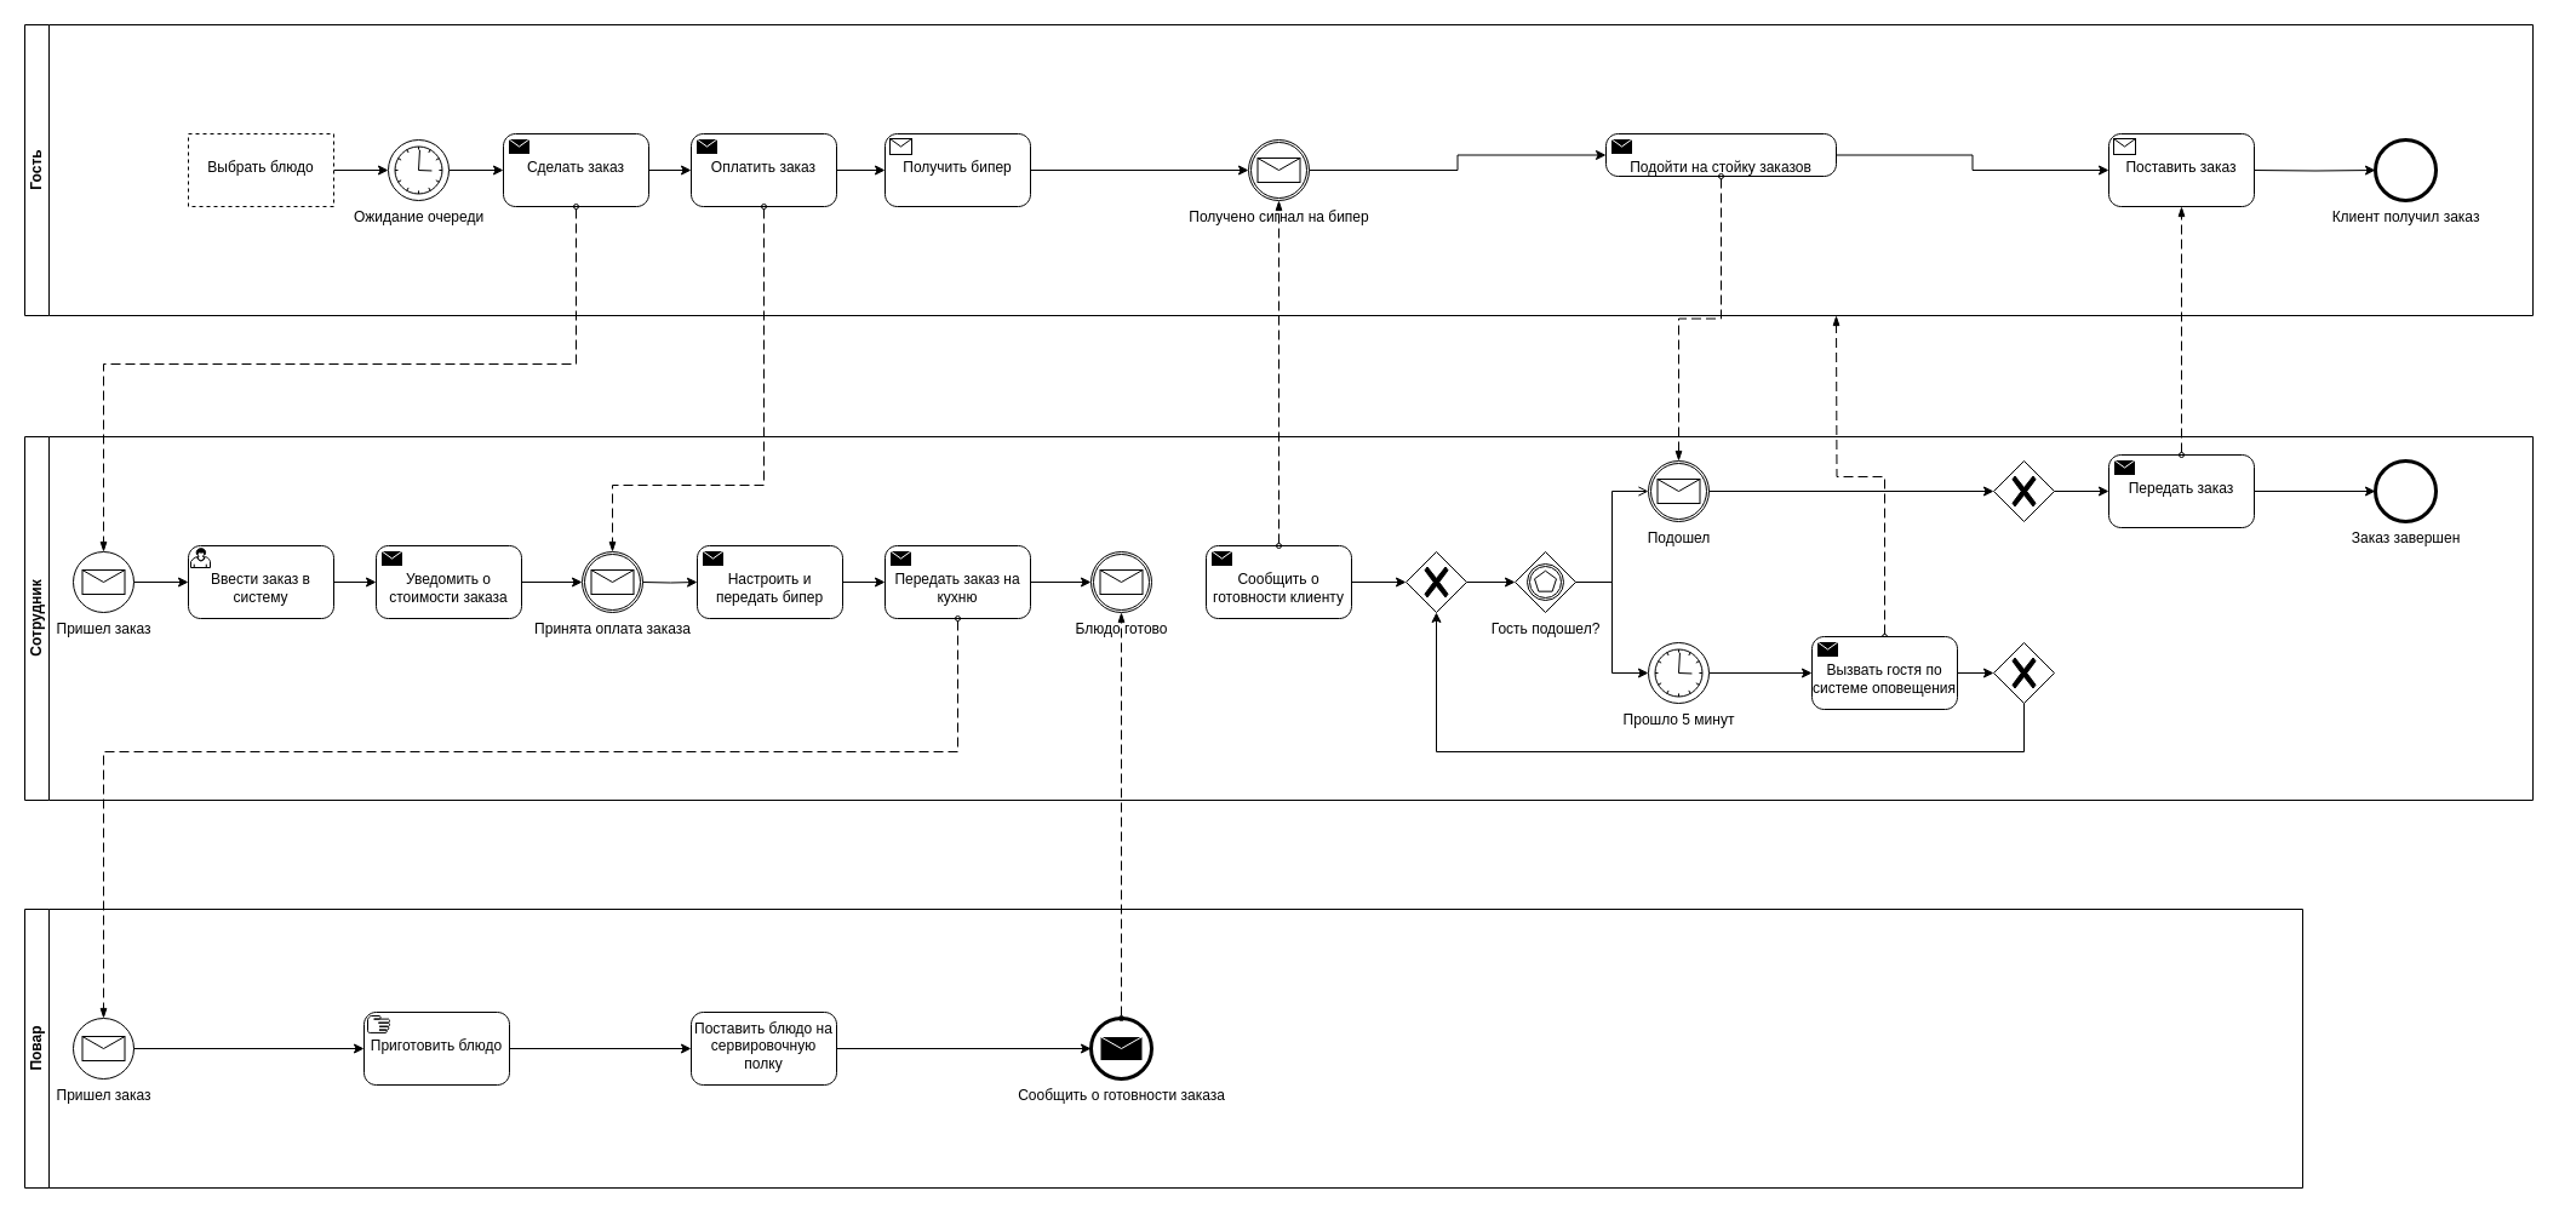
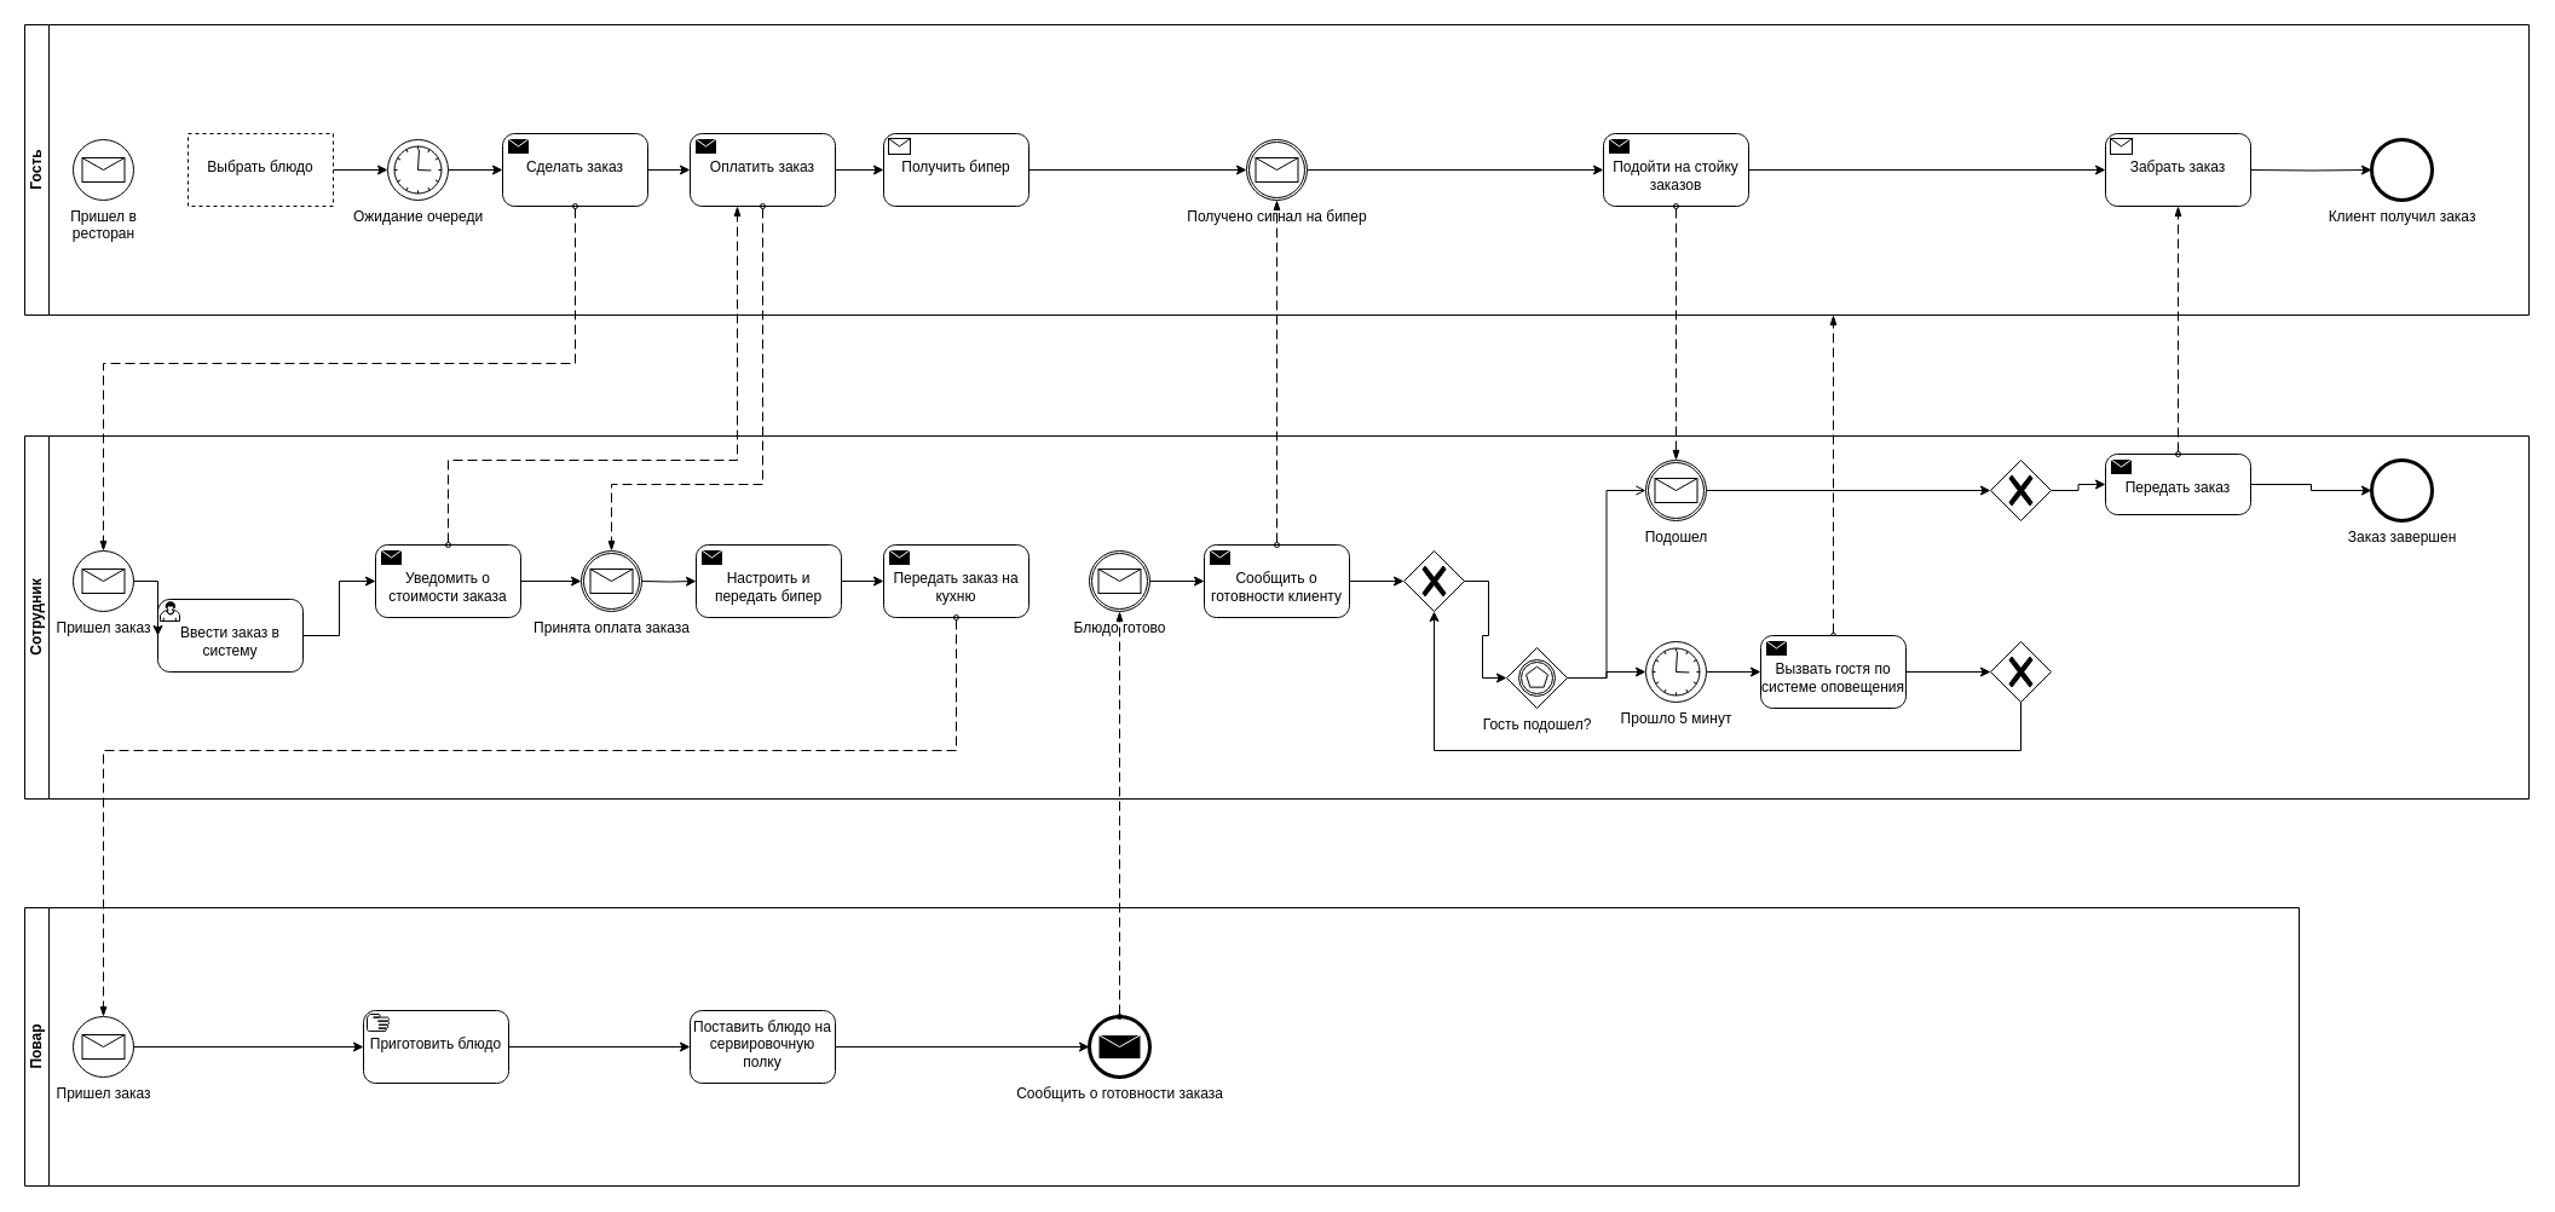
- <mxCell id="19" value="&lt;div&gt;&lt;br&gt;&lt;/div&gt;&lt;div&gt;Поставить заказ&lt;/div&gt;" style="whiteSpace=wrap;html=1;verticalAlign=top;labelBackgroundColor=none;points=[[0.25,0,0],[0.5,0,0],[0.75,0,0],[1,0.25,0],[1,0.5,0],[1,0.75,0],[0.75,1,0],[0.5,1,0],[0.25,1,0],[0,0.75,0],[0,0.5,0],[0,0.25,0]];shape=mxgraph.bpmn.task;rectStyle=rounded;size=10;container=1;expand=0;collapsible=0;taskMarker=receive;" parent="2" vertex="1"><mxGeometry x="1720" y="90" width="120" height="60" as="geometry" /></mxCell>
+ <mxCell id="19" value="&lt;div&gt;&lt;br&gt;&lt;/div&gt;&lt;div&gt;Забрать заказ&lt;/div&gt;" style="whiteSpace=wrap;html=1;verticalAlign=top;labelBackgroundColor=none;points=[[0.25,0,0],[0.5,0,0],[0.75,0,0],[1,0.25,0],[1,0.5,0],[1,0.75,0],[0.75,1,0],[0.5,1,0],[0.25,1,0],[0,0.75,0],[0,0.5,0],[0,0.25,0]];shape=mxgraph.bpmn.task;rectStyle=rounded;size=10;container=1;expand=0;collapsible=0;taskMarker=receive;" parent="2" vertex="1"><mxGeometry x="1720" y="90" width="120" height="60" as="geometry" /></mxCell>
- <mxCell id="18" value="&lt;div&gt;&lt;br&gt;&lt;/div&gt;Подойти на стойку заказов" style="whiteSpace=wrap;html=1;verticalAlign=top;labelBackgroundColor=none;points=[[0.25,0,0],[0.5,0,0],[0.75,0,0],[1,0.25,0],[1,0.5,0],[1,0.75,0],[0.75,1,0],[0.5,1,0],[0.25,1,0],[0,0.75,0],[0,0.5,0],[0,0.25,0]];shape=mxgraph.bpmn.task;rectStyle=rounded;size=10;container=1;expand=0;collapsible=0;taskMarker=send;" parent="2" vertex="1"><mxGeometry x="1305" y="90" width="190" height="35" as="geometry" /></mxCell>
+ <mxCell id="18" value="&lt;div&gt;&lt;br&gt;&lt;/div&gt;Подойти на стойку заказов" style="whiteSpace=wrap;html=1;verticalAlign=top;labelBackgroundColor=none;points=[[0.25,0,0],[0.5,0,0],[0.75,0,0],[1,0.25,0],[1,0.5,0],[1,0.75,0],[0.75,1,0],[0.5,1,0],[0.25,1,0],[0,0.75,0],[0,0.5,0],[0,0.25,0]];shape=mxgraph.bpmn.task;rectStyle=rounded;size=10;container=1;expand=0;collapsible=0;taskMarker=send;" parent="2" vertex="1"><mxGeometry x="1305" y="90" width="120" height="60" as="geometry" /></mxCell>
+ <mxCell id="3" value="Пришел в&lt;div&gt;ресторан&lt;/div&gt;" style="points=[[0.145,0.145,0],[0.5,0,0],[0.855,0.145,0],[1,0.5,0],[0.855,0.855,0],[0.5,1,0],[0.145,0.855,0],[0,0.5,0]];shape=mxgraph.bpmn.event;html=1;verticalLabelPosition=bottom;labelBackgroundColor=#ffffff;verticalAlign=top;align=center;perimeter=ellipsePerimeter;outlineConnect=0;aspect=fixed;outline=standard;symbol=message;" parent="2" vertex="1"><mxGeometry x="40" y="95" width="50" height="50" as="geometry" /></mxCell>
+ <mxCell id="66" style="edgeStyle=orthogonalEdgeStyle;rounded=0;orthogonalLoop=1;jettySize=auto;html=1;dashed=1;dashPattern=8 4;endArrow=blockThin;endFill=1;startArrow=oval;startFill=0;endSize=6;startSize=4;" parent="1" source="25" target="11" edge="1"><mxGeometry relative="1" as="geometry"><Array as="points"><mxPoint x="370" y="380" /><mxPoint x="609" y="380" /></Array></mxGeometry></mxCell>
- <mxCell id="55" value="&lt;div&gt;&lt;br&gt;&lt;/div&gt;Передать заказ" style="whiteSpace=wrap;html=1;verticalAlign=top;labelBackgroundColor=none;points=[[0.25,0,0],[0.5,0,0],[0.75,0,0],[1,0.25,0],[1,0.5,0],[1,0.75,0],[0.75,1,0],[0.5,1,0],[0.25,1,0],[0,0.75,0],[0,0.5,0],[0,0.25,0]];shape=mxgraph.bpmn.task;rectStyle=rounded;size=10;container=1;expand=0;collapsible=0;taskMarker=send;" parent="22" vertex="1"><mxGeometry x="1720" y="15" width="120" height="60" as="geometry" /></mxCell>
+ <mxCell id="55" value="&lt;div&gt;&lt;br&gt;&lt;/div&gt;Передать заказ" style="whiteSpace=wrap;html=1;verticalAlign=top;labelBackgroundColor=none;points=[[0.25,0,0],[0.5,0,0],[0.75,0,0],[1,0.25,0],[1,0.5,0],[1,0.75,0],[0.75,1,0],[0.5,1,0],[0.25,1,0],[0,0.75,0],[0,0.5,0],[0,0.25,0]];shape=mxgraph.bpmn.task;rectStyle=rounded;size=10;container=1;expand=0;collapsible=0;taskMarker=send;" parent="22" vertex="1"><mxGeometry x="1720" y="15" width="120" height="50" as="geometry" /></mxCell>
- <mxCell id="24" value="&lt;div&gt;&lt;br&gt;&lt;/div&gt;&lt;div&gt;Ввести заказ в систему&lt;/div&gt;" style="whiteSpace=wrap;html=1;verticalAlign=top;labelBackgroundColor=none;shape=mxgraph.bpmn.task;rectStyle=rounded;size=10;container=1;expand=0;collapsible=0;taskMarker=user;points=[[0.25,0,0],[0.5,0,0],[0.75,0,0],[1,0.25,0],[1,0.5,0],[1,0.75,0],[0.75,1,0],[0.5,1,0],[0.25,1,0],[0,0.75,0],[0,0.5,0],[0,0.25,0]];" parent="22" vertex="1"><mxGeometry x="135" y="90" width="120" height="60" as="geometry" /></mxCell>
+ <mxCell id="24" value="&lt;div&gt;&lt;br&gt;&lt;/div&gt;&lt;div&gt;Ввести заказ в систему&lt;/div&gt;" style="whiteSpace=wrap;html=1;verticalAlign=top;labelBackgroundColor=none;shape=mxgraph.bpmn.task;rectStyle=rounded;size=10;container=1;expand=0;collapsible=0;taskMarker=user;points=[[0.25,0,0],[0.5,0,0],[0.75,0,0],[1,0.25,0],[1,0.5,0],[1,0.75,0],[0.75,1,0],[0.5,1,0],[0.25,1,0],[0,0.75,0],[0,0.5,0],[0,0.25,0]];" parent="22" vertex="1"><mxGeometry x="110" y="135" width="120" height="60" as="geometry" /></mxCell>
- <mxCell id="32" value="" style="edgeStyle=orthogonalEdgeStyle;rounded=0;orthogonalLoop=1;jettySize=auto;html=1;entryX=0;entryY=0.5;entryDx=0;entryDy=0;entryPerimeter=0;" parent="22" source="33" target="36" edge="1"><mxGeometry relative="1" as="geometry"><mxPoint x="870" y="120" as="targetPoint" /></mxGeometry></mxCell>
+ <mxCell id="35" value="" style="edgeStyle=orthogonalEdgeStyle;rounded=0;orthogonalLoop=1;jettySize=auto;html=1;" parent="22" source="36" target="37" edge="1"><mxGeometry relative="1" as="geometry" /></mxCell>
- <mxCell id="39" value="Гость подошел?" style="points=[[0.25,0.25,0],[0.5,0,0],[0.75,0.25,0],[1,0.5,0],[0.75,0.75,0],[0.5,1,0],[0.25,0.75,0],[0,0.5,0]];shape=mxgraph.bpmn.gateway2;html=1;verticalLabelPosition=bottom;labelBackgroundColor=#ffffff;verticalAlign=top;align=center;perimeter=rhombusPerimeter;outlineConnect=0;outline=catching;symbol=multiple;" parent="22" vertex="1"><mxGeometry x="1230" y="95" width="50" height="50" as="geometry" /></mxCell>
+ <mxCell id="39" value="Гость подошел?" style="points=[[0.25,0.25,0],[0.5,0,0],[0.75,0.25,0],[1,0.5,0],[0.75,0.75,0],[0.5,1,0],[0.25,0.75,0],[0,0.5,0]];shape=mxgraph.bpmn.gateway2;html=1;verticalLabelPosition=bottom;labelBackgroundColor=#ffffff;verticalAlign=top;align=center;perimeter=rhombusPerimeter;outlineConnect=0;outline=catching;symbol=multiple;" parent="22" vertex="1"><mxGeometry x="1225" y="175" width="50" height="50" as="geometry" /></mxCell>
- <mxCell id="48" value="&lt;div&gt;&lt;br&gt;&lt;/div&gt;Вызвать гостя по системе оповещения" style="whiteSpace=wrap;html=1;verticalAlign=top;labelBackgroundColor=none;points=[[0.25,0,0],[0.5,0,0],[0.75,0,0],[1,0.25,0],[1,0.5,0],[1,0.75,0],[0.75,1,0],[0.5,1,0],[0.25,1,0],[0,0.75,0],[0,0.5,0],[0,0.25,0]];shape=mxgraph.bpmn.task;rectStyle=rounded;size=10;container=1;expand=0;collapsible=0;taskMarker=send;" parent="22" vertex="1"><mxGeometry x="1475" y="165" width="120" height="60" as="geometry" /></mxCell>
+ <mxCell id="48" value="&lt;div&gt;&lt;br&gt;&lt;/div&gt;Вызвать гостя по системе оповещения" style="whiteSpace=wrap;html=1;verticalAlign=top;labelBackgroundColor=none;points=[[0.25,0,0],[0.5,0,0],[0.75,0,0],[1,0.25,0],[1,0.5,0],[1,0.75,0],[0.75,1,0],[0.5,1,0],[0.25,1,0],[0,0.75,0],[0,0.5,0],[0,0.25,0]];shape=mxgraph.bpmn.task;rectStyle=rounded;size=10;container=1;expand=0;collapsible=0;taskMarker=send;" parent="22" vertex="1"><mxGeometry x="1435" y="165" width="120" height="60" as="geometry" /></mxCell>
